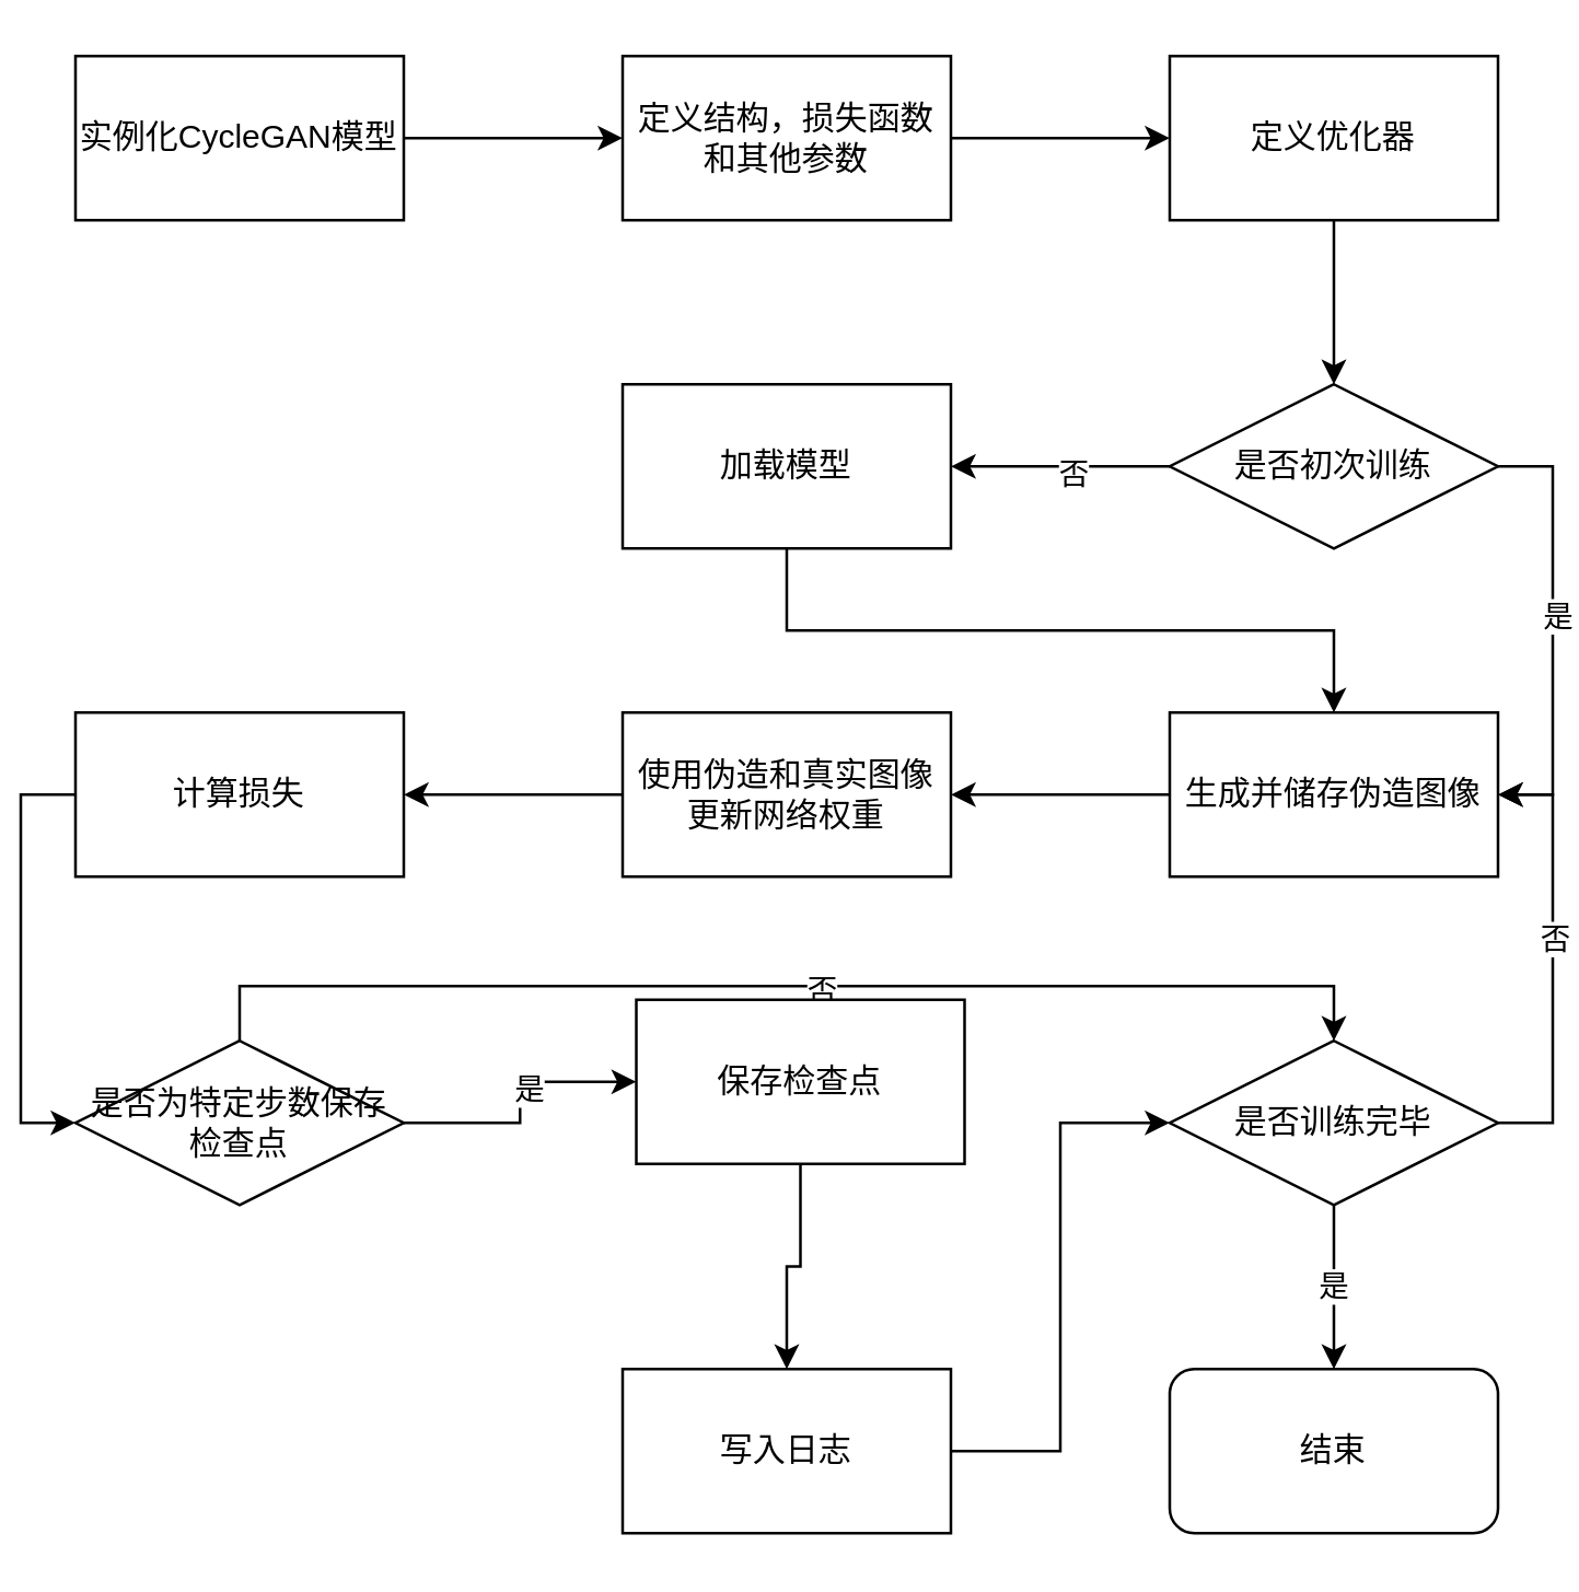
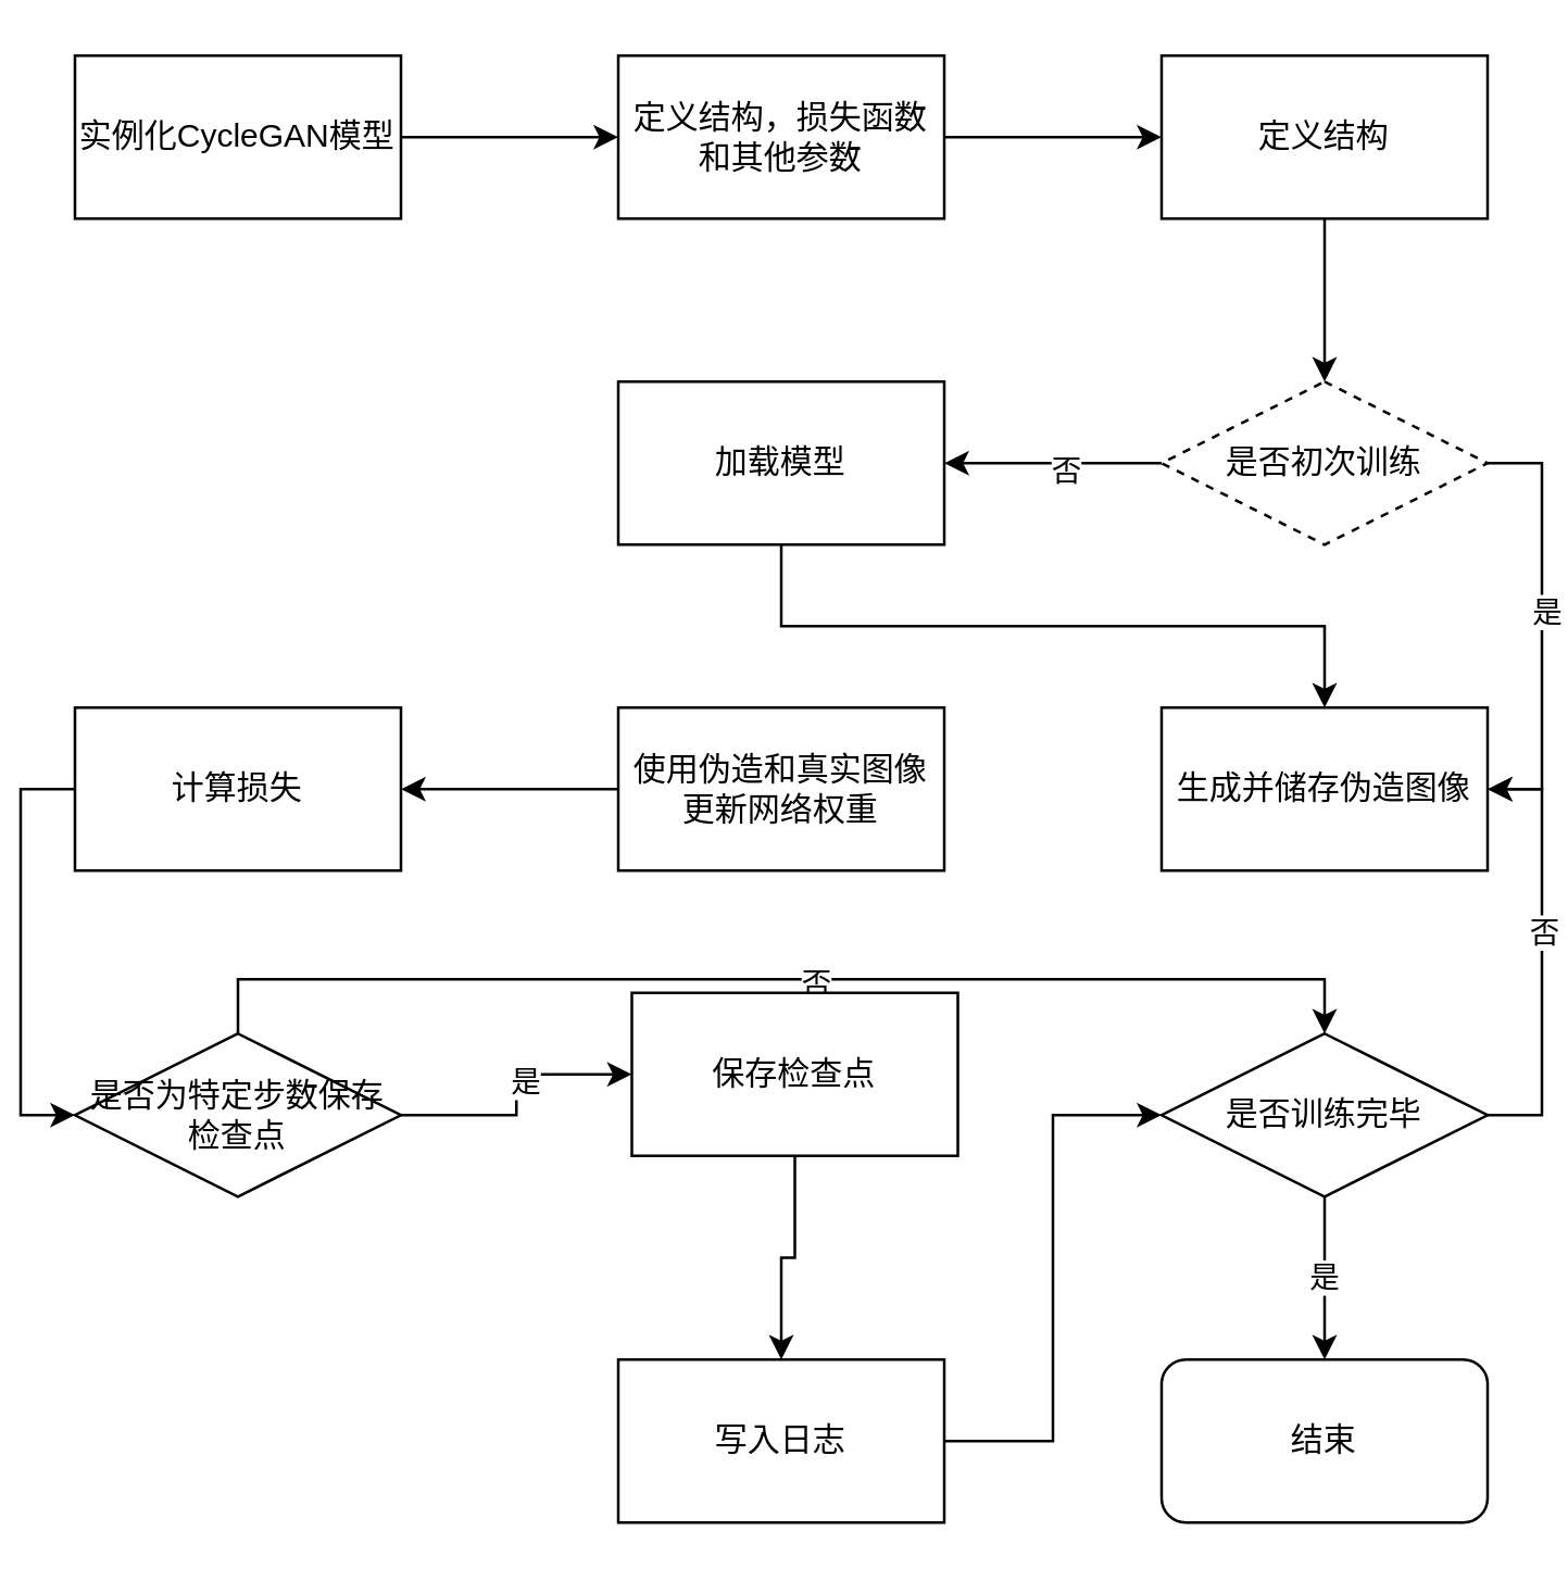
- <mxCell id="7" value="定义优化器" style="rounded=0;whiteSpace=wrap;html=1;" vertex="1" parent="1"><mxGeometry x="420" y="20" width="120" height="60" as="geometry" /></mxCell>
+ <mxCell id="7" value="定义结构" style="rounded=0;whiteSpace=wrap;html=1;" vertex="1" parent="1"><mxGeometry x="420" y="20" width="120" height="60" as="geometry" /></mxCell>
- <mxCell id="12" value="是否初次训练" style="rhombus;whiteSpace=wrap;html=1;" vertex="1" parent="1"><mxGeometry x="420" y="140" width="120" height="60" as="geometry" /></mxCell>
+ <mxCell id="12" value="是否初次训练" style="rhombus;whiteSpace=wrap;html=1;dashed=1;" vertex="1" parent="1"><mxGeometry x="420" y="140" width="120" height="60" as="geometry" /></mxCell>
- <mxCell id="19" style="edgeStyle=orthogonalEdgeStyle;rounded=0;orthogonalLoop=1;jettySize=auto;html=1;exitX=0;exitY=0.5;exitDx=0;exitDy=0;entryX=1;entryY=0.5;entryDx=0;entryDy=0;" edge="1" parent="1" source="20" target="22"><mxGeometry relative="1" as="geometry" /></mxCell>
